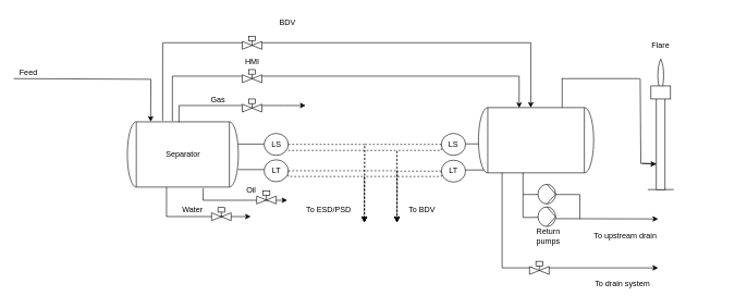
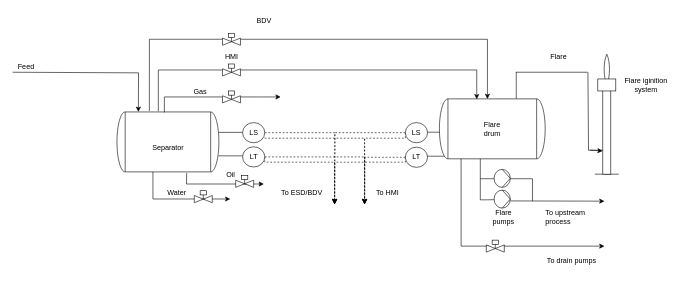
- <mxCell id="6" value="Flare" style="text;html=1;strokeColor=none;fillColor=none;align=center;verticalAlign=middle;whiteSpace=wrap;rounded=0;" parent="1" vertex="1"><mxGeometry x="981" y="55" width="60" height="30" as="geometry" /></mxCell>
+ <mxCell id="6" value="Flare" style="text;html=1;strokeColor=none;fillColor=none;align=center;verticalAlign=middle;whiteSpace=wrap;rounded=0;" parent="1" vertex="1"><mxGeometry x="901" y="80" width="60" height="30" as="geometry" /></mxCell>
+ <mxCell id="56" value="Flare iginition&lt;br&gt;system" style="text;html=1;align=center;verticalAlign=middle;resizable=0;points=[];autosize=1;strokeColor=none;fillColor=none;" vertex="1" parent="1"><mxGeometry x="1031" y="121.2" width="90" height="40" as="geometry" /></mxCell>
+ <mxCell id="22" value="Flare drum" style="text;html=1;strokeColor=none;fillColor=none;align=center;verticalAlign=middle;whiteSpace=wrap;rounded=0;" parent="1" vertex="1"><mxGeometry x="791" y="199.4" width="58" height="30" as="geometry" /></mxCell>
- <mxCell id="54" value="Separator" style="text;html=1;align=center;verticalAlign=middle;resizable=0;points=[];autosize=1;strokeColor=none;fillColor=none;" vertex="1" parent="1"><mxGeometry x="239" y="221.2" width="80" height="30" as="geometry" /></mxCell>
+ <mxCell id="54" value="Separator" style="text;html=1;align=center;verticalAlign=middle;resizable=0;points=[];autosize=1;strokeColor=none;fillColor=none;" vertex="1" parent="1"><mxGeometry x="239" y="231.2" width="80" height="30" as="geometry" /></mxCell>
- <mxCell id="49" value="To ESD/PSD" style="text;html=1;align=center;verticalAlign=middle;resizable=0;points=[];autosize=1;strokeColor=none;fillColor=none;" vertex="1" parent="1"><mxGeometry x="457" y="306.4" width="90" height="30" as="geometry" /></mxCell>
+ <mxCell id="49" value="To ESD/BDV" style="text;html=1;align=center;verticalAlign=middle;resizable=0;points=[];autosize=1;strokeColor=none;fillColor=none;" vertex="1" parent="1"><mxGeometry x="457" y="306.4" width="90" height="30" as="geometry" /></mxCell>
- <mxCell id="50" value="To BDV" style="text;html=1;align=center;verticalAlign=middle;resizable=0;points=[];autosize=1;strokeColor=none;fillColor=none;" vertex="1" parent="1"><mxGeometry x="615" y="306.4" width="60" height="30" as="geometry" /></mxCell>
+ <mxCell id="50" value="To HMI" style="text;html=1;align=center;verticalAlign=middle;resizable=0;points=[];autosize=1;strokeColor=none;fillColor=none;" vertex="1" parent="1"><mxGeometry x="615" y="306.4" width="60" height="30" as="geometry" /></mxCell>
- <mxCell id="23" value="Return pumps" style="text;html=1;strokeColor=none;fillColor=none;align=center;verticalAlign=middle;whiteSpace=wrap;rounded=0;" parent="1" vertex="1"><mxGeometry x="810" y="346.6" width="58" height="30" as="geometry" /></mxCell>
+ <mxCell id="23" value="Flare pumps" style="text;html=1;strokeColor=none;fillColor=none;align=center;verticalAlign=middle;whiteSpace=wrap;rounded=0;" parent="1" vertex="1"><mxGeometry x="810" y="346.6" width="58" height="30" as="geometry" /></mxCell>
- <mxCell id="17" value="To upstream drain" style="text;html=1;strokeColor=none;fillColor=none;align=left;verticalAlign=middle;whiteSpace=wrap;rounded=0;" parent="1" vertex="1"><mxGeometry x="907" y="346.6" width="104" height="30" as="geometry" /></mxCell>
+ <mxCell id="17" value="To upstream process" style="text;html=1;strokeColor=none;fillColor=none;align=left;verticalAlign=middle;whiteSpace=wrap;rounded=0;" parent="1" vertex="1"><mxGeometry x="907" y="346.6" width="104" height="30" as="geometry" /></mxCell>
- <mxCell id="52" value="To drain system" style="text;html=1;align=center;verticalAlign=middle;resizable=0;points=[];autosize=1;strokeColor=none;fillColor=none;" vertex="1" parent="1"><mxGeometry x="897" y="420" width="110" height="30" as="geometry" /></mxCell>
+ <mxCell id="52" value="To drain pumps" style="text;html=1;align=center;verticalAlign=middle;resizable=0;points=[];autosize=1;strokeColor=none;fillColor=none;" vertex="1" parent="1"><mxGeometry x="897" y="420" width="110" height="30" as="geometry" /></mxCell>
